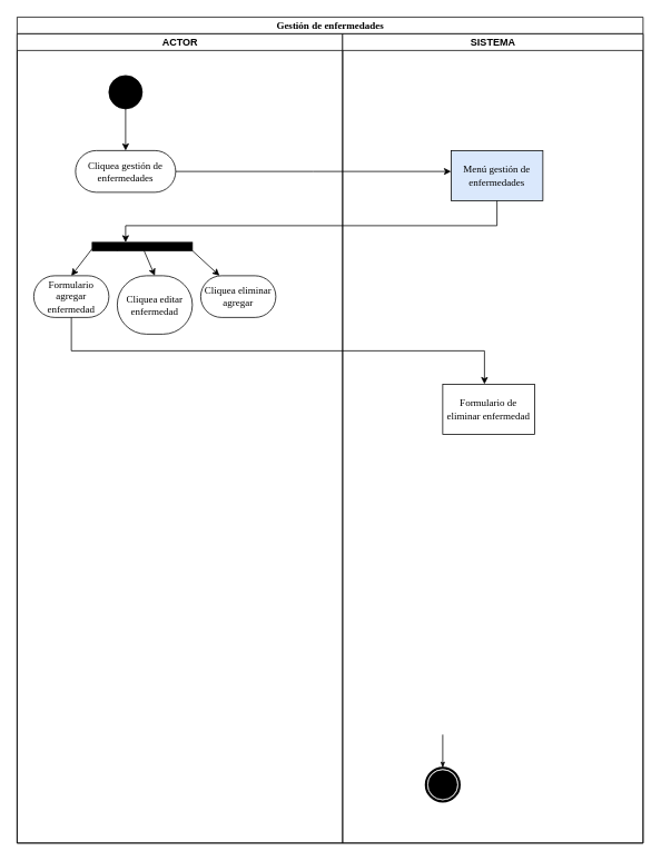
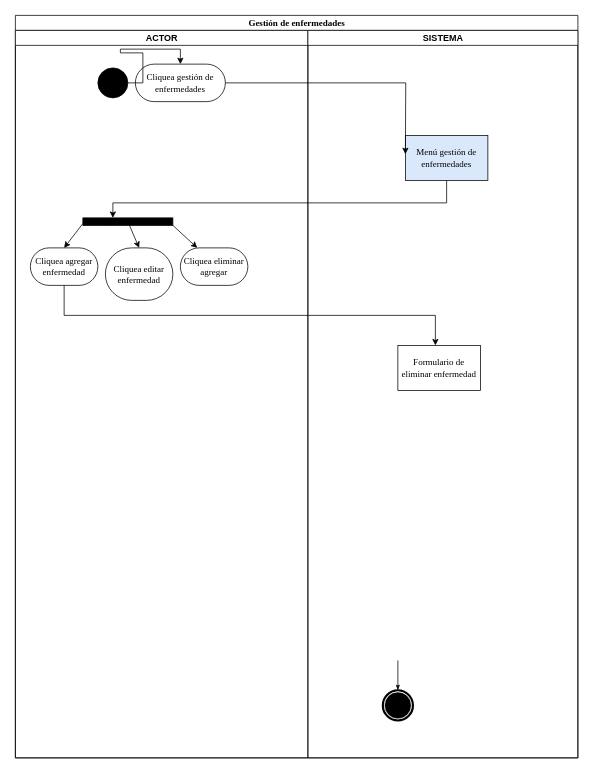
- <mxCell id="4" value="Cliquea gestión de enfermedades" style="rounded=1;whiteSpace=wrap;html=1;shadow=0;comic=0;labelBackgroundColor=none;strokeWidth=1;fontFamily=Verdana;fontSize=12;align=center;arcSize=50;" parent="3" vertex="1"><mxGeometry x="70" y="140" width="120" height="50" as="geometry" /></mxCell>
+ <mxCell id="4" value="Cliquea gestión de enfermedades" style="rounded=1;whiteSpace=wrap;html=1;shadow=0;comic=0;labelBackgroundColor=none;strokeWidth=1;fontFamily=Verdana;fontSize=12;align=center;arcSize=50;" parent="3" vertex="1"><mxGeometry x="160" y="45" width="120" height="50" as="geometry" /></mxCell>
- <mxCell id="8" value="Formulario agregar enfermedad" style="rounded=1;whiteSpace=wrap;html=1;shadow=0;comic=0;labelBackgroundColor=none;strokeWidth=1;fontFamily=Verdana;fontSize=12;align=center;arcSize=50;" vertex="1" parent="3"><mxGeometry x="20" y="290" width="90" height="50" as="geometry" /></mxCell>
+ <mxCell id="8" value="Cliquea agregar enfermedad" style="rounded=1;whiteSpace=wrap;html=1;shadow=0;comic=0;labelBackgroundColor=none;strokeWidth=1;fontFamily=Verdana;fontSize=12;align=center;arcSize=50;" vertex="1" parent="3"><mxGeometry x="20" y="290" width="90" height="50" as="geometry" /></mxCell>
